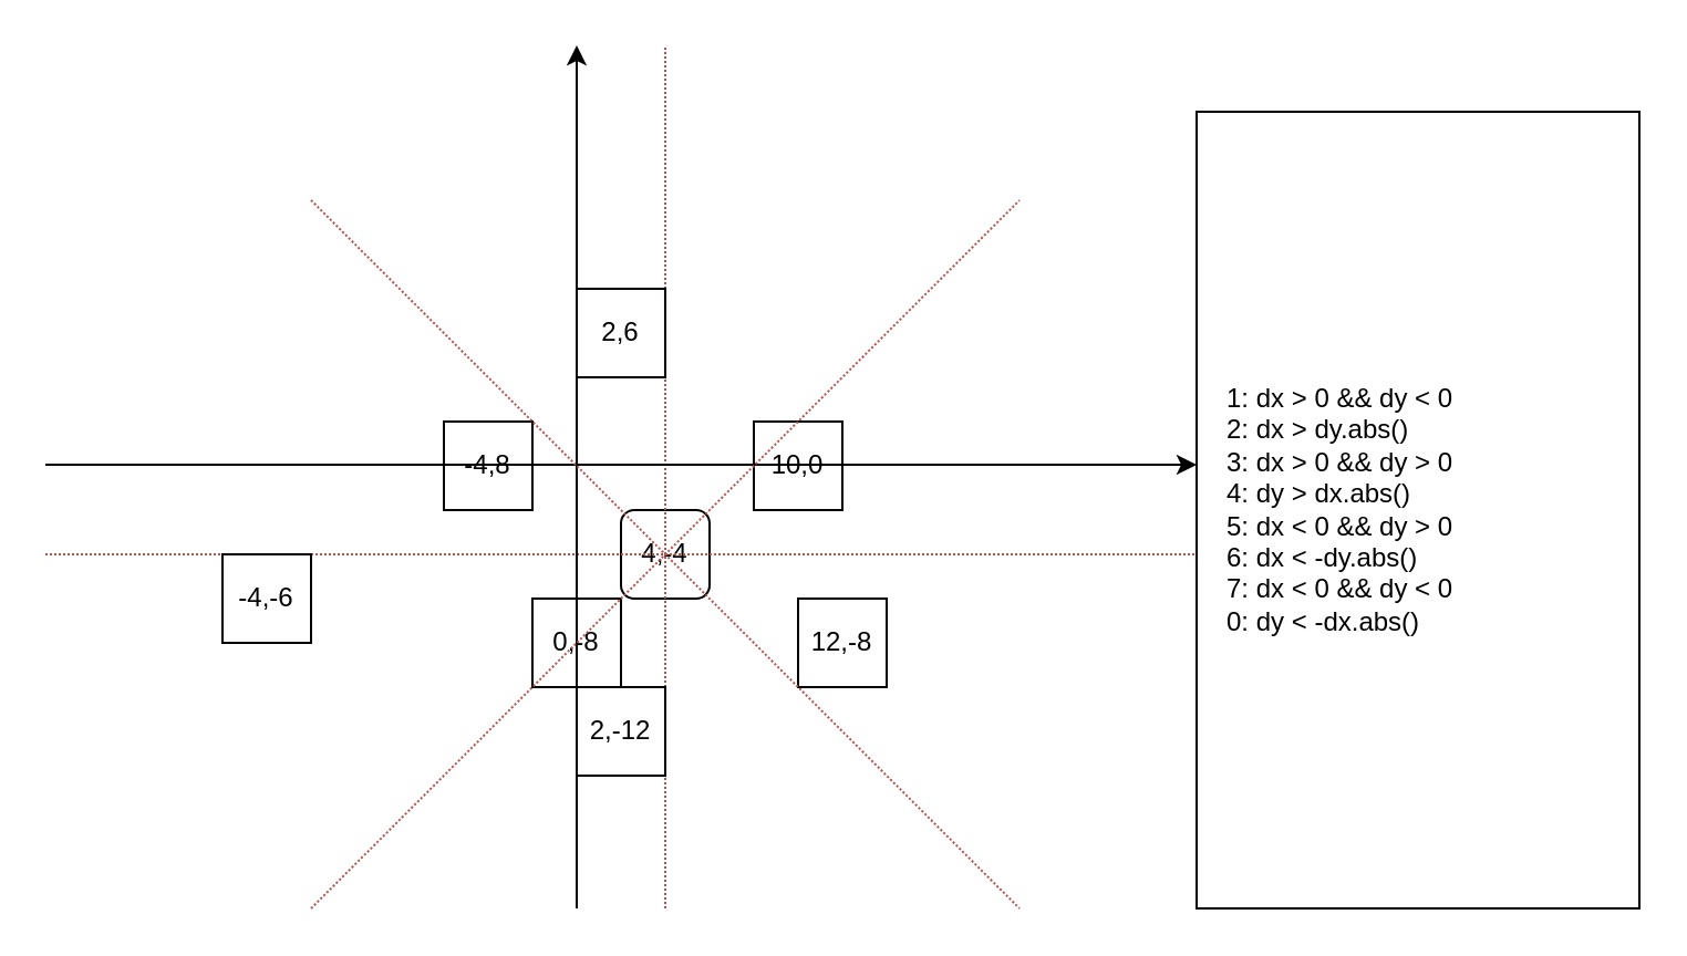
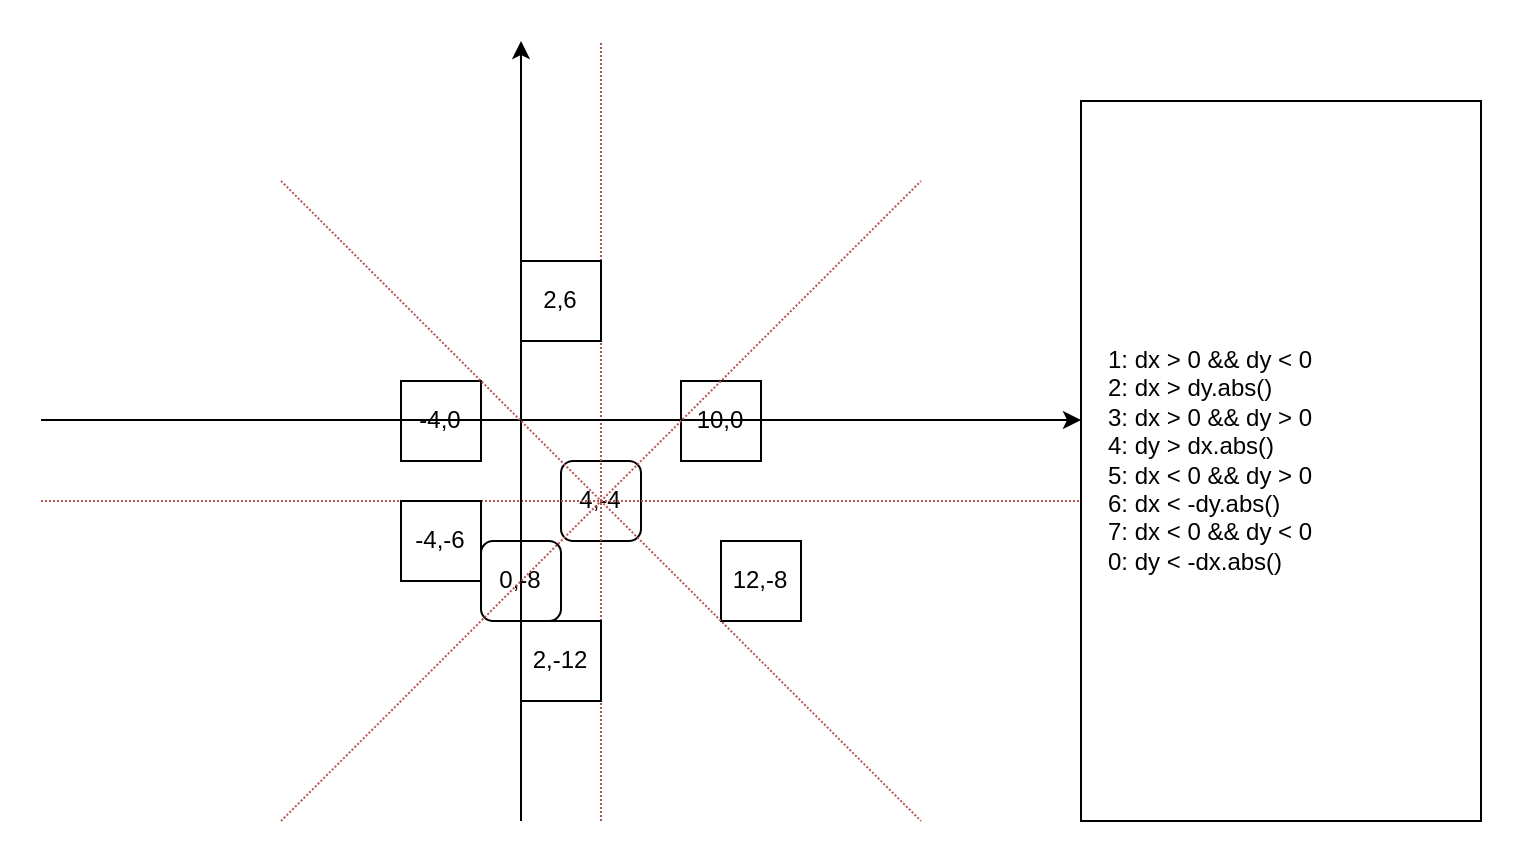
- <mxCell id="4" value="-4,8" style="rounded=0;whiteSpace=wrap;html=1;" vertex="1" parent="1"><mxGeometry x="200" y="190" width="40" height="40" as="geometry" /></mxCell>
+ <mxCell id="4" value="-4,0" style="rounded=0;whiteSpace=wrap;html=1;" vertex="1" parent="1"><mxGeometry x="200" y="190" width="40" height="40" as="geometry" /></mxCell>
- <mxCell id="13" value="-4,-6" style="rounded=0;whiteSpace=wrap;html=1;" vertex="1" parent="7"><mxGeometry x="80" y="230" width="40" height="40" as="geometry" /></mxCell>
+ <mxCell id="13" value="-4,-6" style="rounded=0;whiteSpace=wrap;html=1;" vertex="1" parent="7"><mxGeometry x="180" y="230" width="40" height="40" as="geometry" /></mxCell>
- <mxCell id="5" value="0,-8" style="rounded=0;whiteSpace=wrap;html=1;" vertex="1" parent="1"><mxGeometry x="240" y="270" width="40" height="40" as="geometry" /></mxCell>
+ <mxCell id="5" value="0,-8" style="whiteSpace=wrap;html=1;rounded=1;" vertex="1" parent="1"><mxGeometry x="240" y="270" width="40" height="40" as="geometry" /></mxCell>
